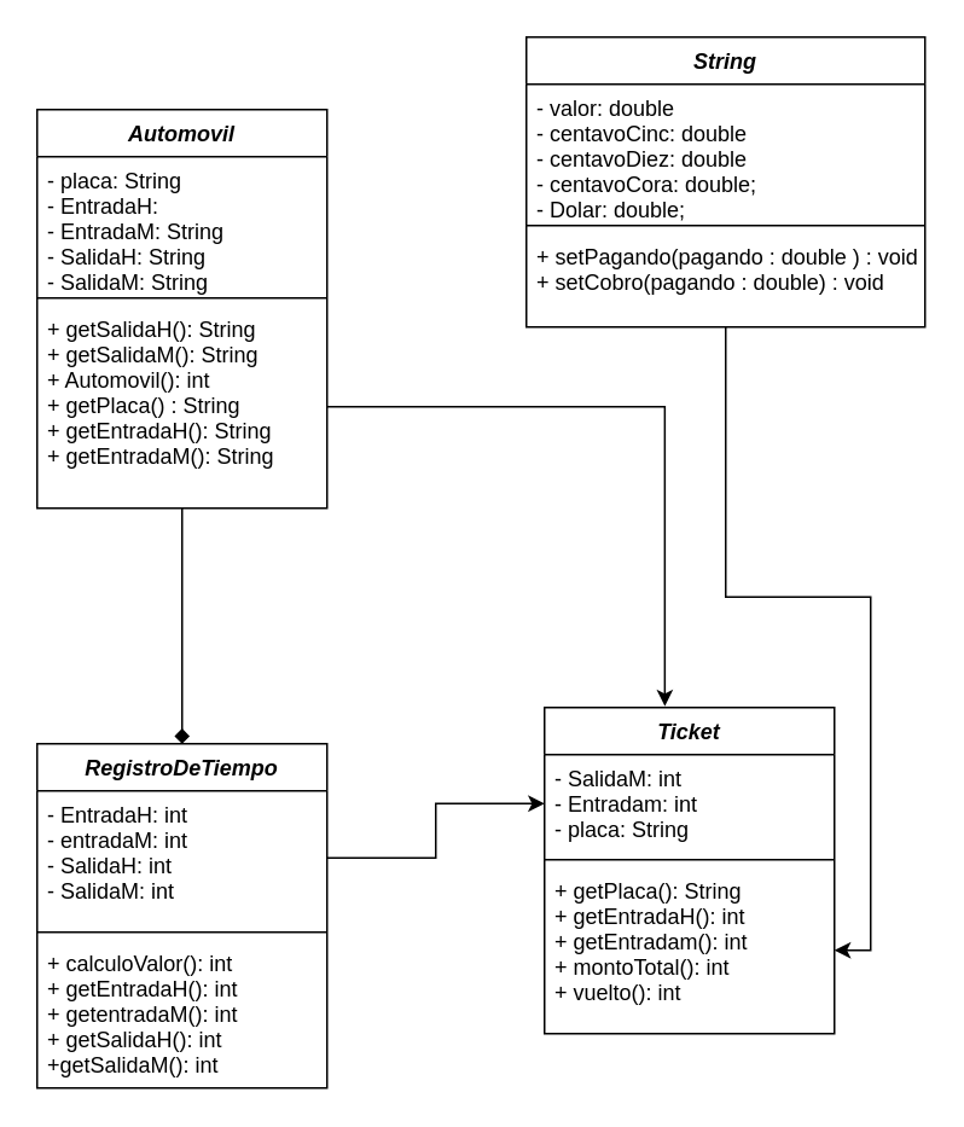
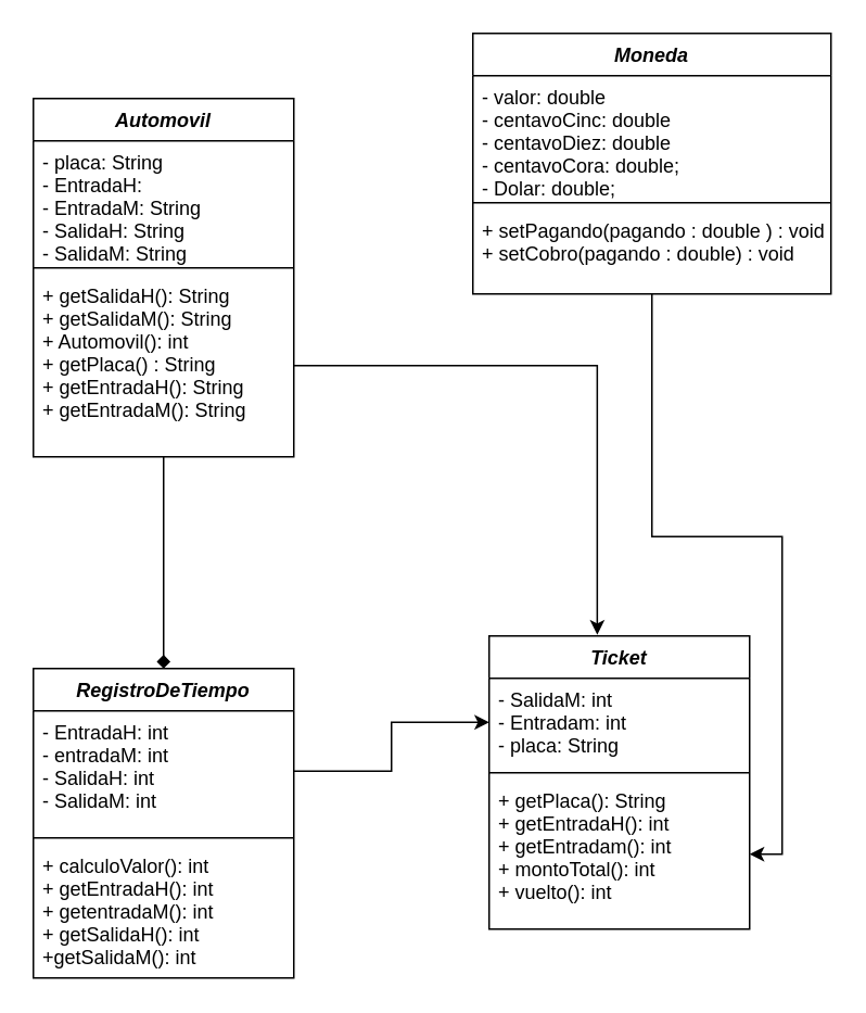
- <mxCell id="3" value="String" style="swimlane;fontStyle=3;align=center;verticalAlign=top;childLayout=stackLayout;horizontal=1;startSize=26;horizontalStack=0;resizeParent=1;resizeParentMax=0;resizeLast=0;collapsible=1;marginBottom=0;" vertex="1" parent="1"><mxGeometry x="290" y="20" width="220" height="160" as="geometry" /></mxCell>
+ <mxCell id="3" value="Moneda" style="swimlane;fontStyle=3;align=center;verticalAlign=top;childLayout=stackLayout;horizontal=1;startSize=26;horizontalStack=0;resizeParent=1;resizeParentMax=0;resizeLast=0;collapsible=1;marginBottom=0;" vertex="1" parent="1"><mxGeometry x="290" y="20" width="220" height="160" as="geometry" /></mxCell>
